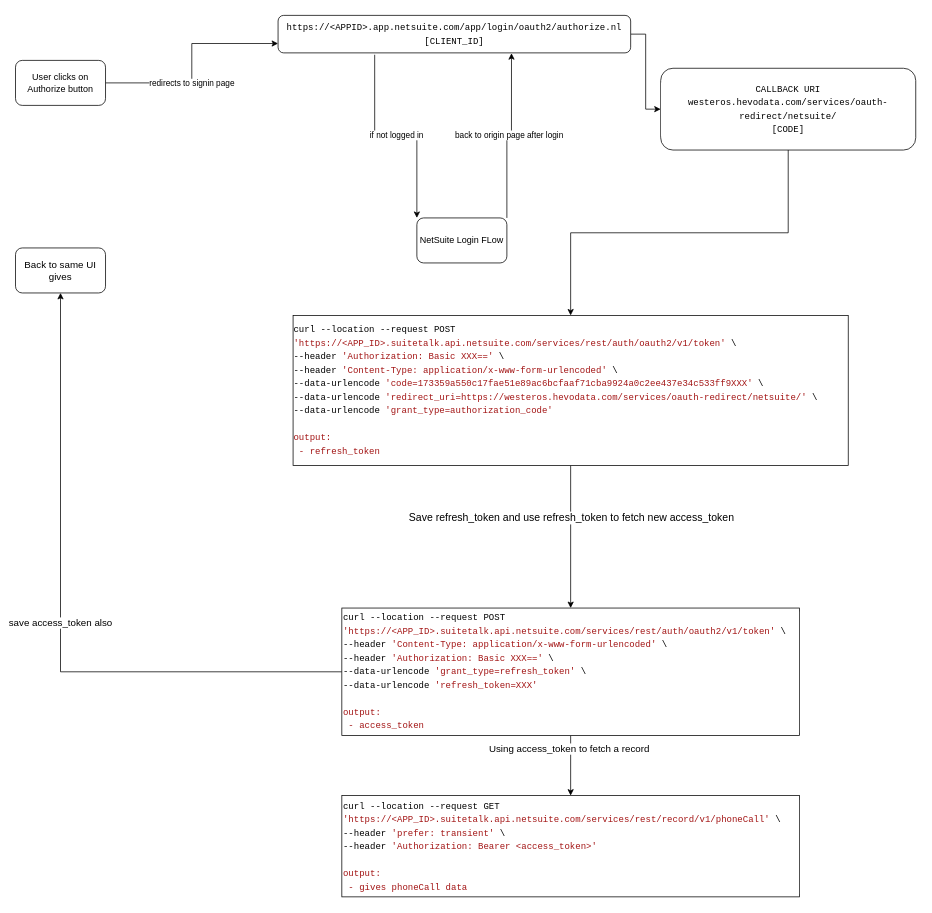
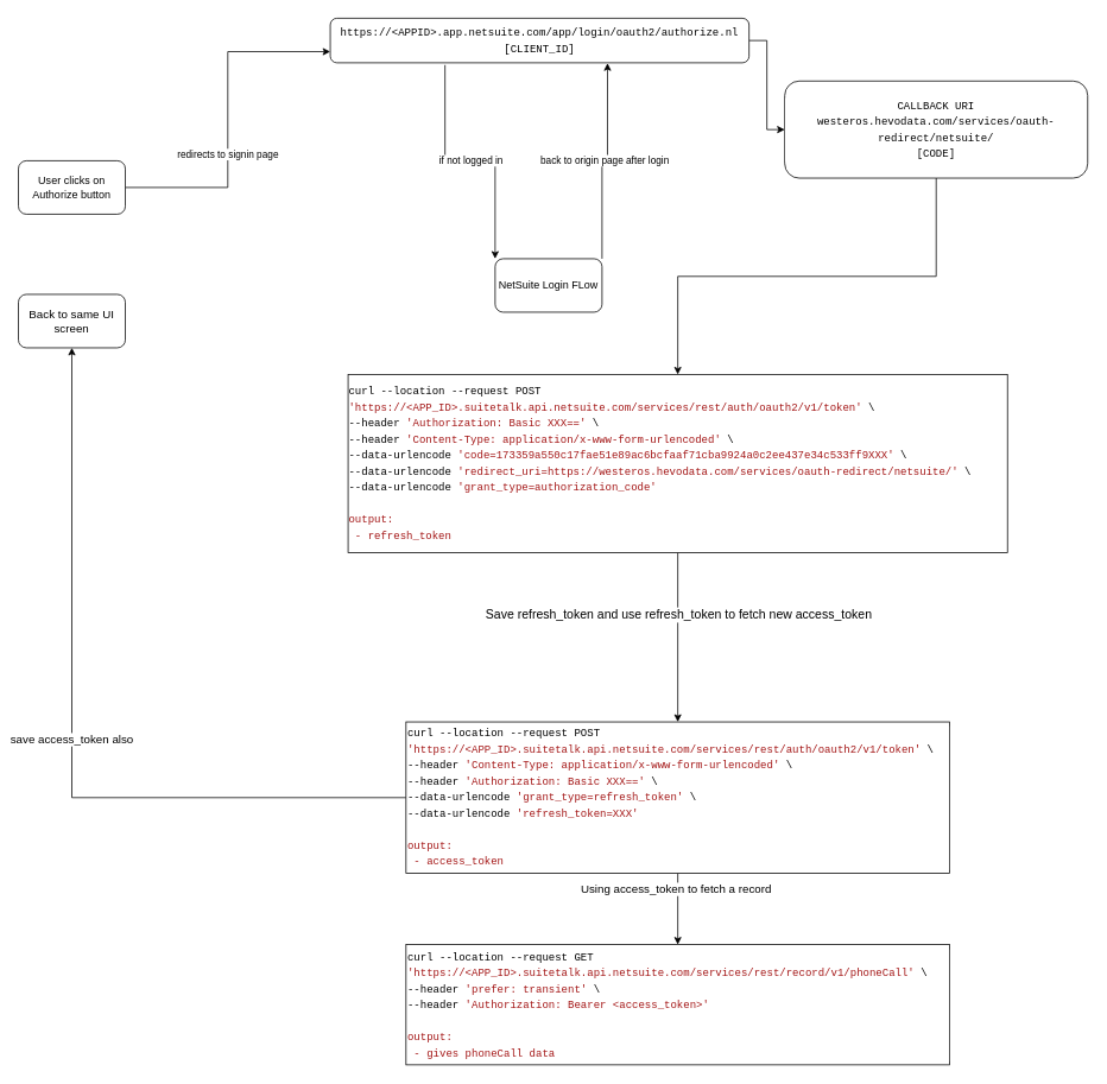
- <mxCell id="7" value="User clicks on Authorize button" style="rounded=1;whiteSpace=wrap;html=1;" vertex="1" parent="1"><mxGeometry x="20" y="80" width="120" height="60" as="geometry" /></mxCell>
+ <mxCell id="7" value="User clicks on Authorize button" style="rounded=1;whiteSpace=wrap;html=1;" vertex="1" parent="1"><mxGeometry x="20" y="180" width="120" height="60" as="geometry" /></mxCell>
- <mxCell id="20" value="Back to same UI gives" style="rounded=1;whiteSpace=wrap;html=1;fontSize=13;" vertex="1" parent="1"><mxGeometry x="20" y="330" width="120" height="60" as="geometry" /></mxCell>
+ <mxCell id="20" value="Back to same UI screen" style="rounded=1;whiteSpace=wrap;html=1;fontSize=13;" vertex="1" parent="1"><mxGeometry x="20" y="330" width="120" height="60" as="geometry" /></mxCell>
